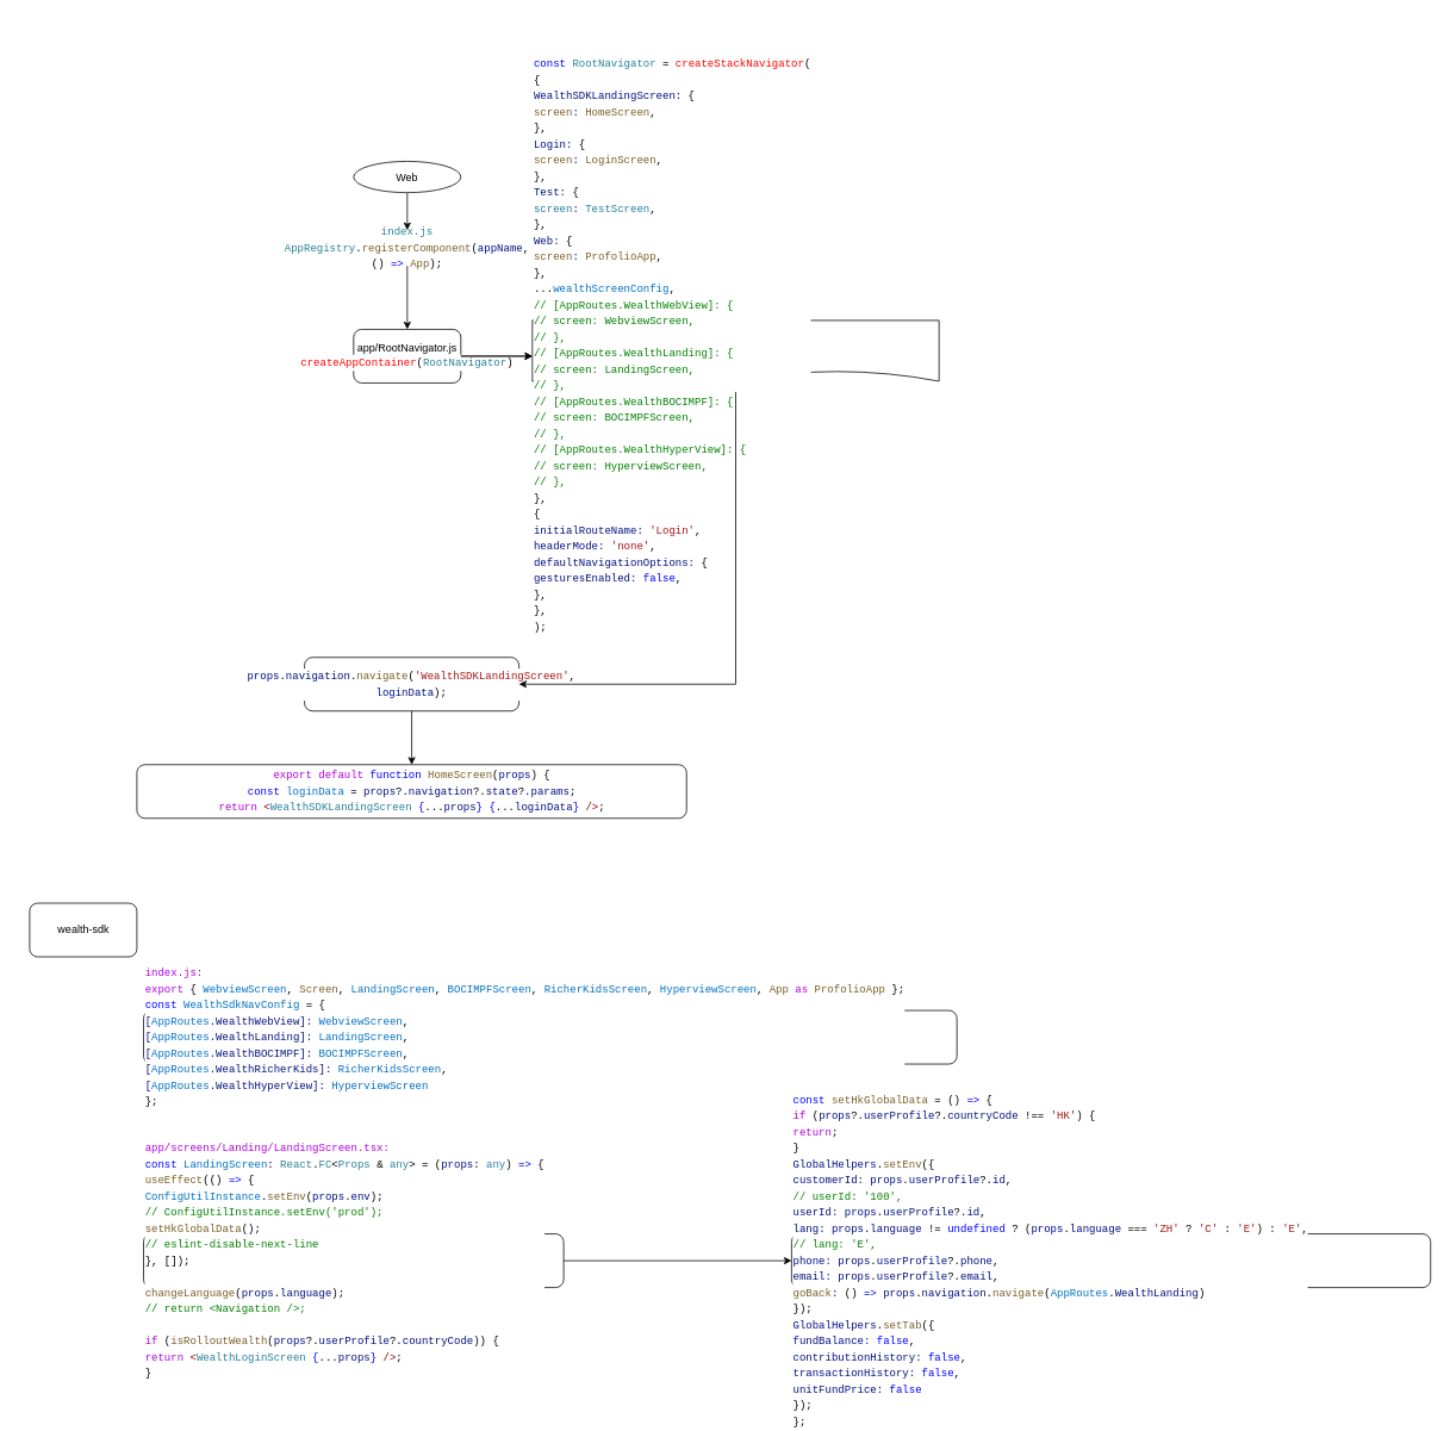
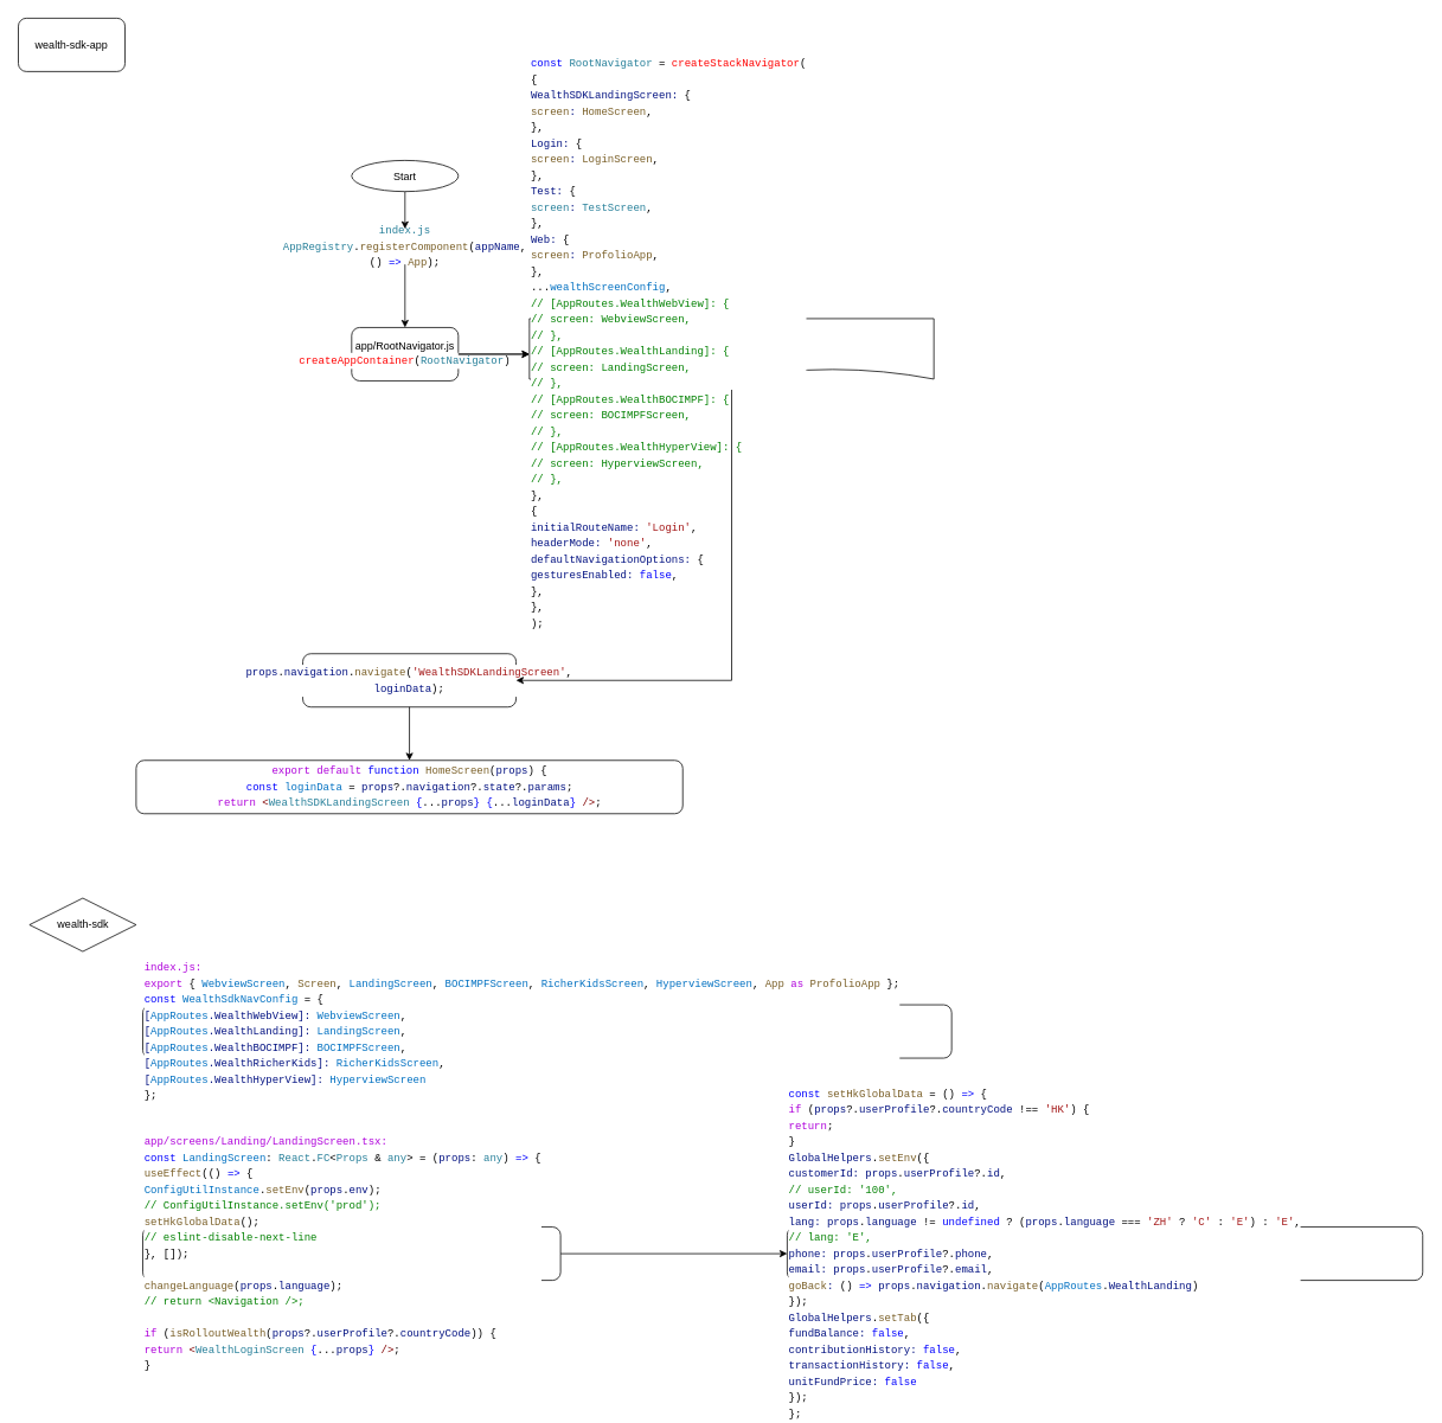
+ <mxCell id="2" value="wealth-sdk-app" style="rounded=1;whiteSpace=wrap;html=1;" vertex="1" parent="1"><mxGeometry y="20" width="120" height="60" as="geometry" x="20" /></mxCell>
- <mxCell id="6" value="Web" style="ellipse;whiteSpace=wrap;html=1;" parent="3" vertex="1"><mxGeometry x="242.5" width="120" height="35" as="geometry" /></mxCell>
+ <mxCell id="6" value="Start" style="ellipse;whiteSpace=wrap;html=1;" parent="3" vertex="1"><mxGeometry x="242.5" width="120" height="35" as="geometry" /></mxCell>
- <mxCell id="16" value="wealth-sdk" style="rounded=1;whiteSpace=wrap;html=1;" vertex="1" parent="1"><mxGeometry x="32.5" y="1010" width="120" height="60" as="geometry" /></mxCell>
+ <mxCell id="16" value="wealth-sdk" style="rhombus;whiteSpace=wrap;html=1;" vertex="1" parent="1"><mxGeometry x="32.5" y="1010" width="120" height="60" as="geometry" /></mxCell>
